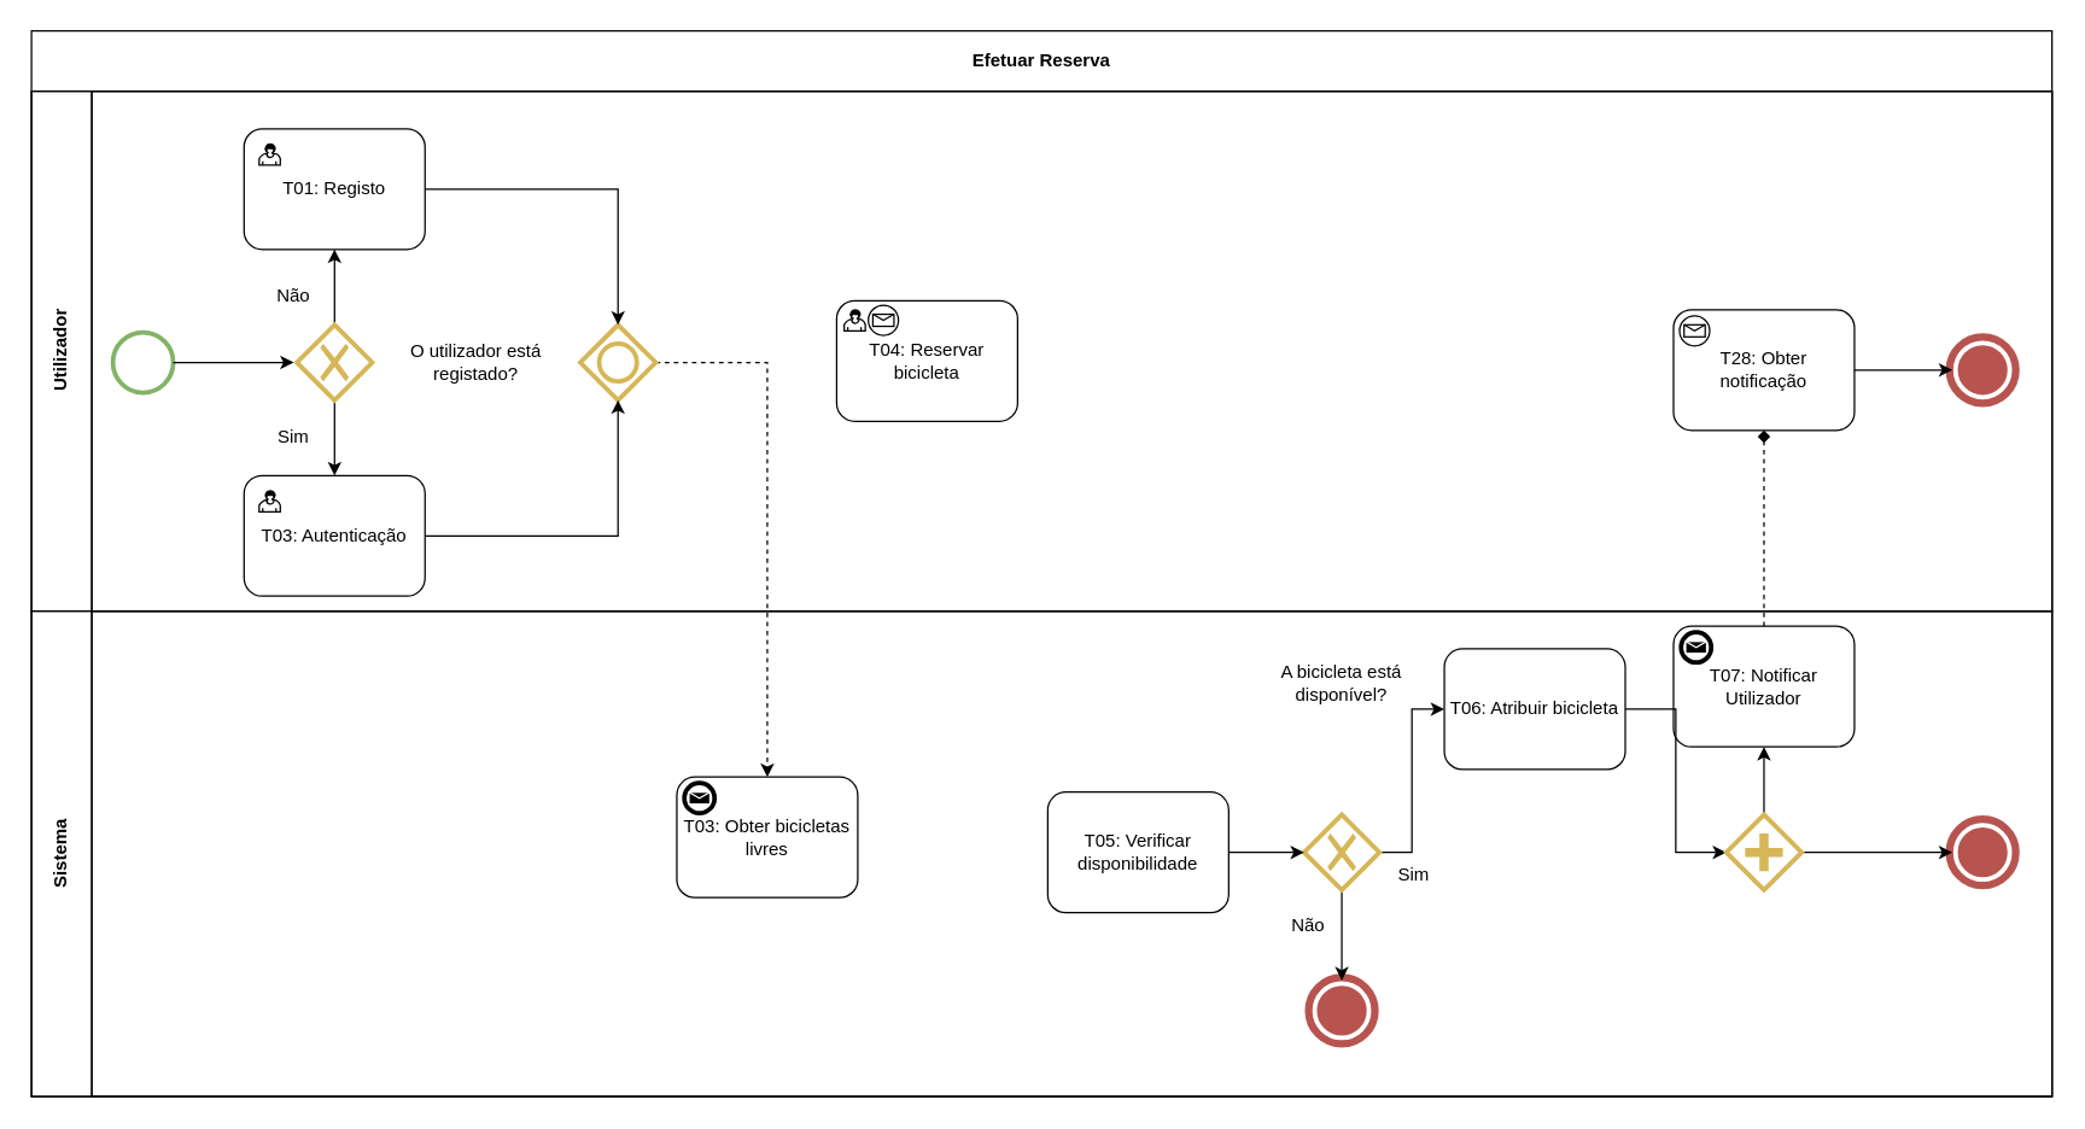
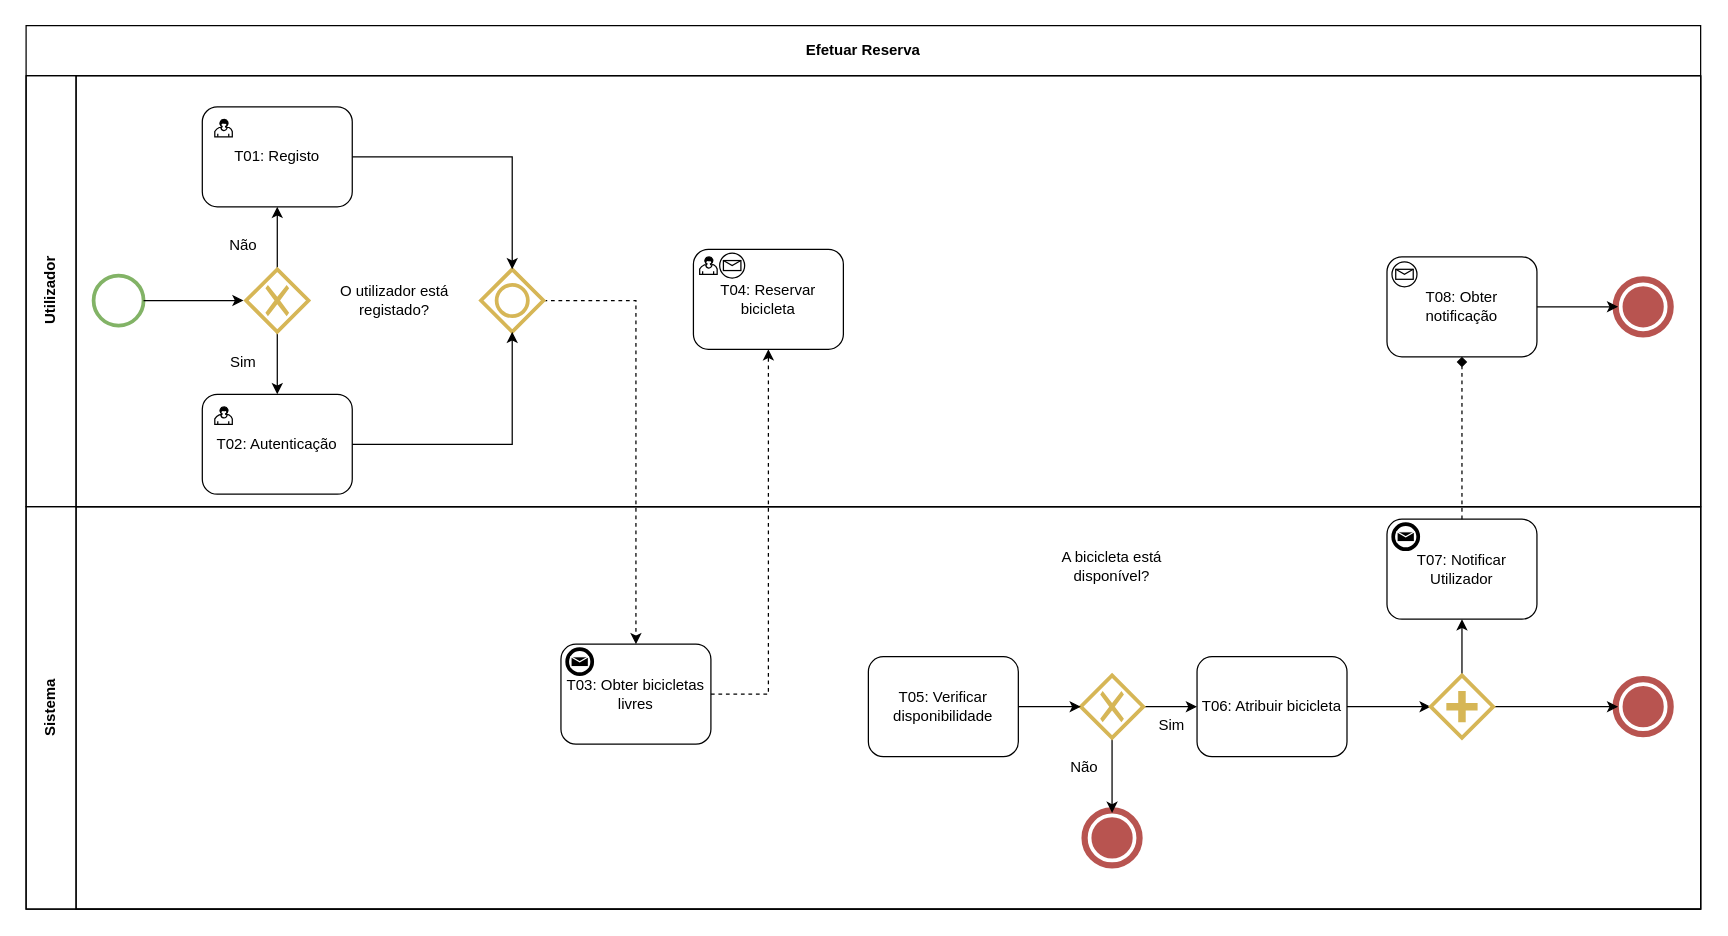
- <mxCell id="46" value="T28: Obter notificação" style="shape=ext;rounded=1;html=1;whiteSpace=wrap;fillColor=none;" parent="45" vertex="1"><mxGeometry width="120" height="80" as="geometry" /></mxCell>
+ <mxCell id="46" value="T08: Obter notificação" style="shape=ext;rounded=1;html=1;whiteSpace=wrap;fillColor=none;" parent="45" vertex="1"><mxGeometry width="120" height="80" as="geometry" /></mxCell>
- <mxCell id="10" value="T03: Autenticação" style="shape=ext;rounded=1;html=1;whiteSpace=wrap;fillColor=none;" parent="9" vertex="1"><mxGeometry width="120" height="80" as="geometry" /></mxCell>
+ <mxCell id="10" value="T02: Autenticação" style="shape=ext;rounded=1;html=1;whiteSpace=wrap;fillColor=none;" parent="9" vertex="1"><mxGeometry width="120" height="80" as="geometry" /></mxCell>
+ <mxCell id="51" style="edgeStyle=orthogonalEdgeStyle;rounded=0;orthogonalLoop=1;jettySize=auto;html=1;exitX=1;exitY=0.5;exitDx=0;exitDy=0;entryX=0.5;entryY=1;entryDx=0;entryDy=0;dashed=1;" parent="1" source="34" target="30" edge="1"><mxGeometry relative="1" as="geometry"><mxPoint x="624" y="335" as="targetPoint" /></mxGeometry></mxCell>
- <mxCell id="26" value="T06: Atribuir bicicleta" style="shape=ext;rounded=1;html=1;whiteSpace=wrap;fillColor=none;" parent="1" vertex="1"><mxGeometry x="957" y="430" width="120" height="80" as="geometry" /></mxCell>
+ <mxCell id="26" value="T06: Atribuir bicicleta" style="shape=ext;rounded=1;html=1;whiteSpace=wrap;fillColor=none;" parent="1" vertex="1"><mxGeometry x="957" y="525" width="120" height="80" as="geometry" /></mxCell>
